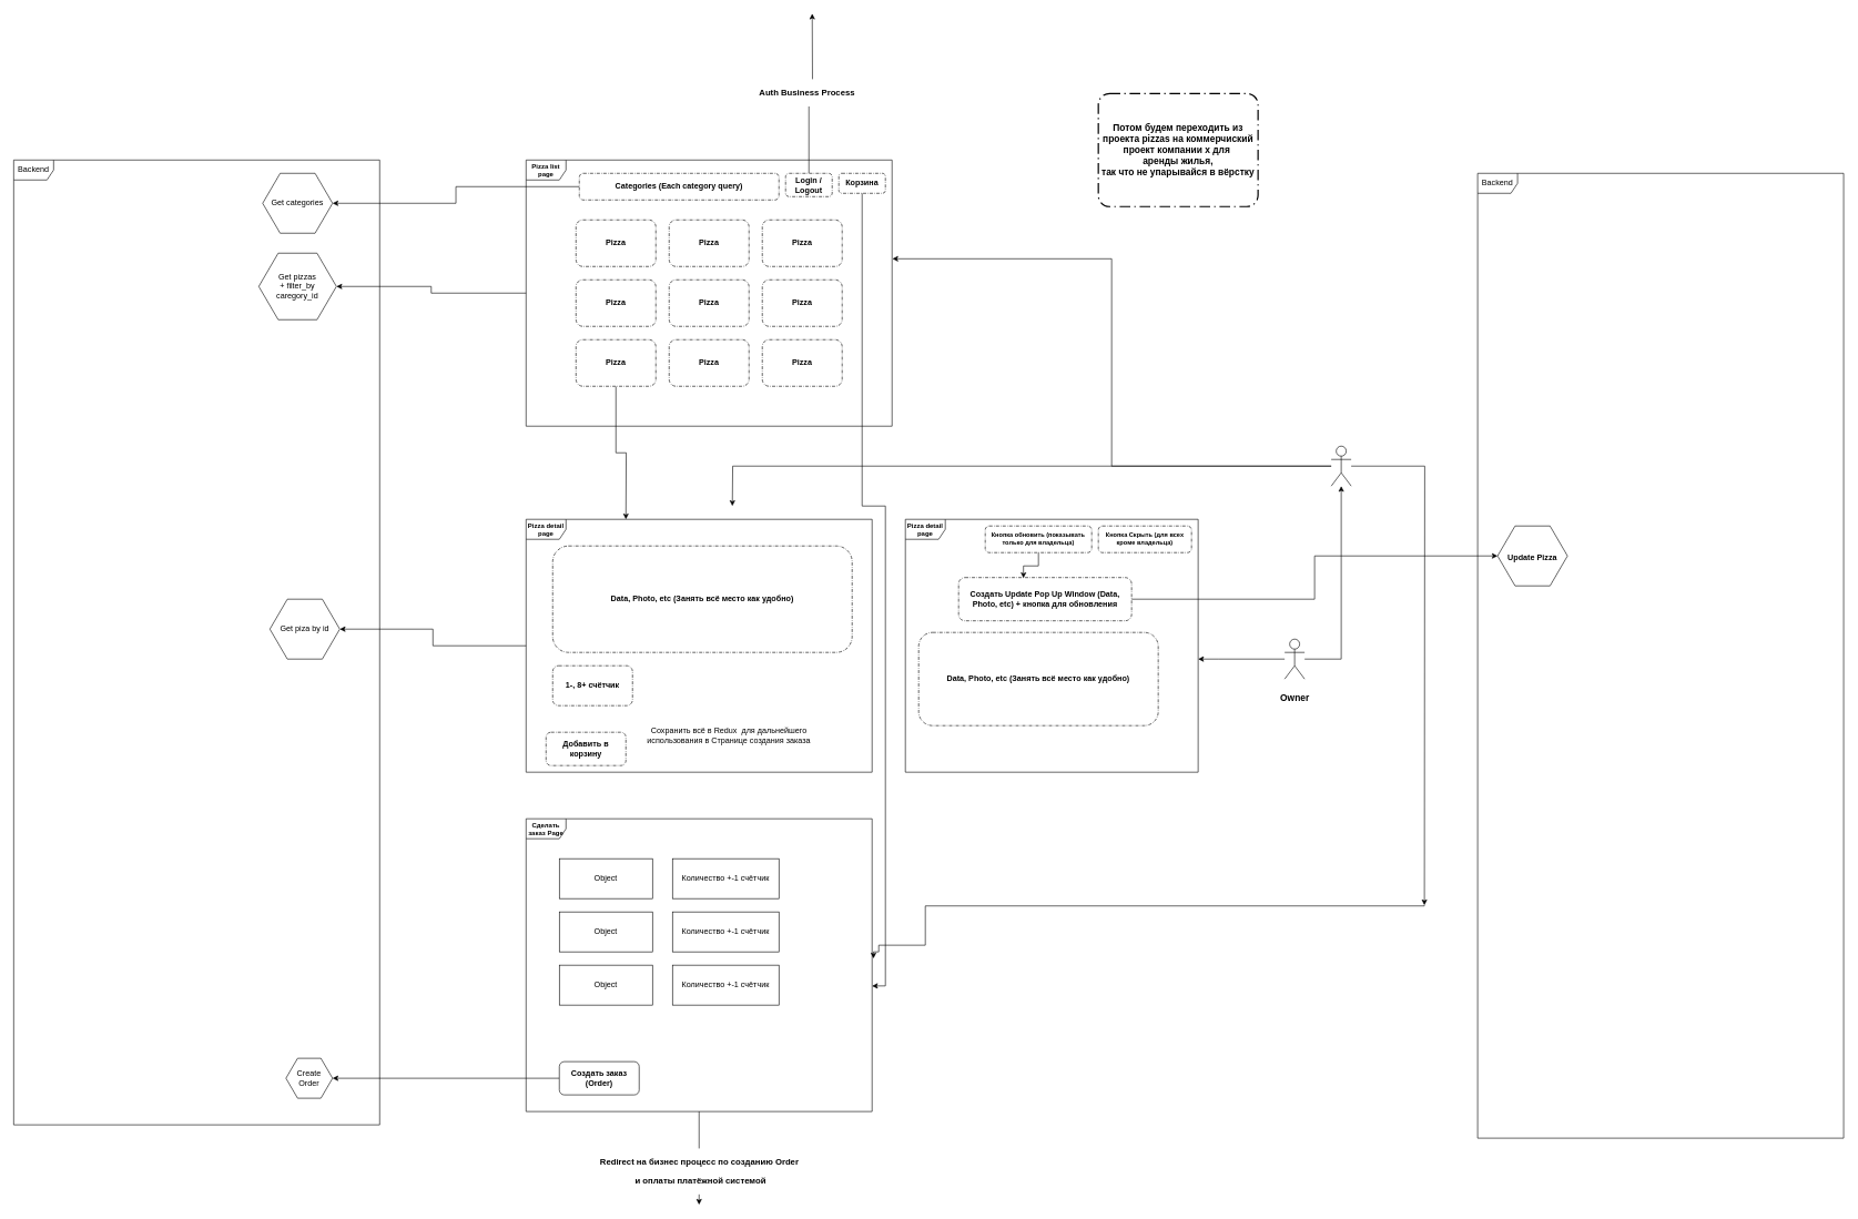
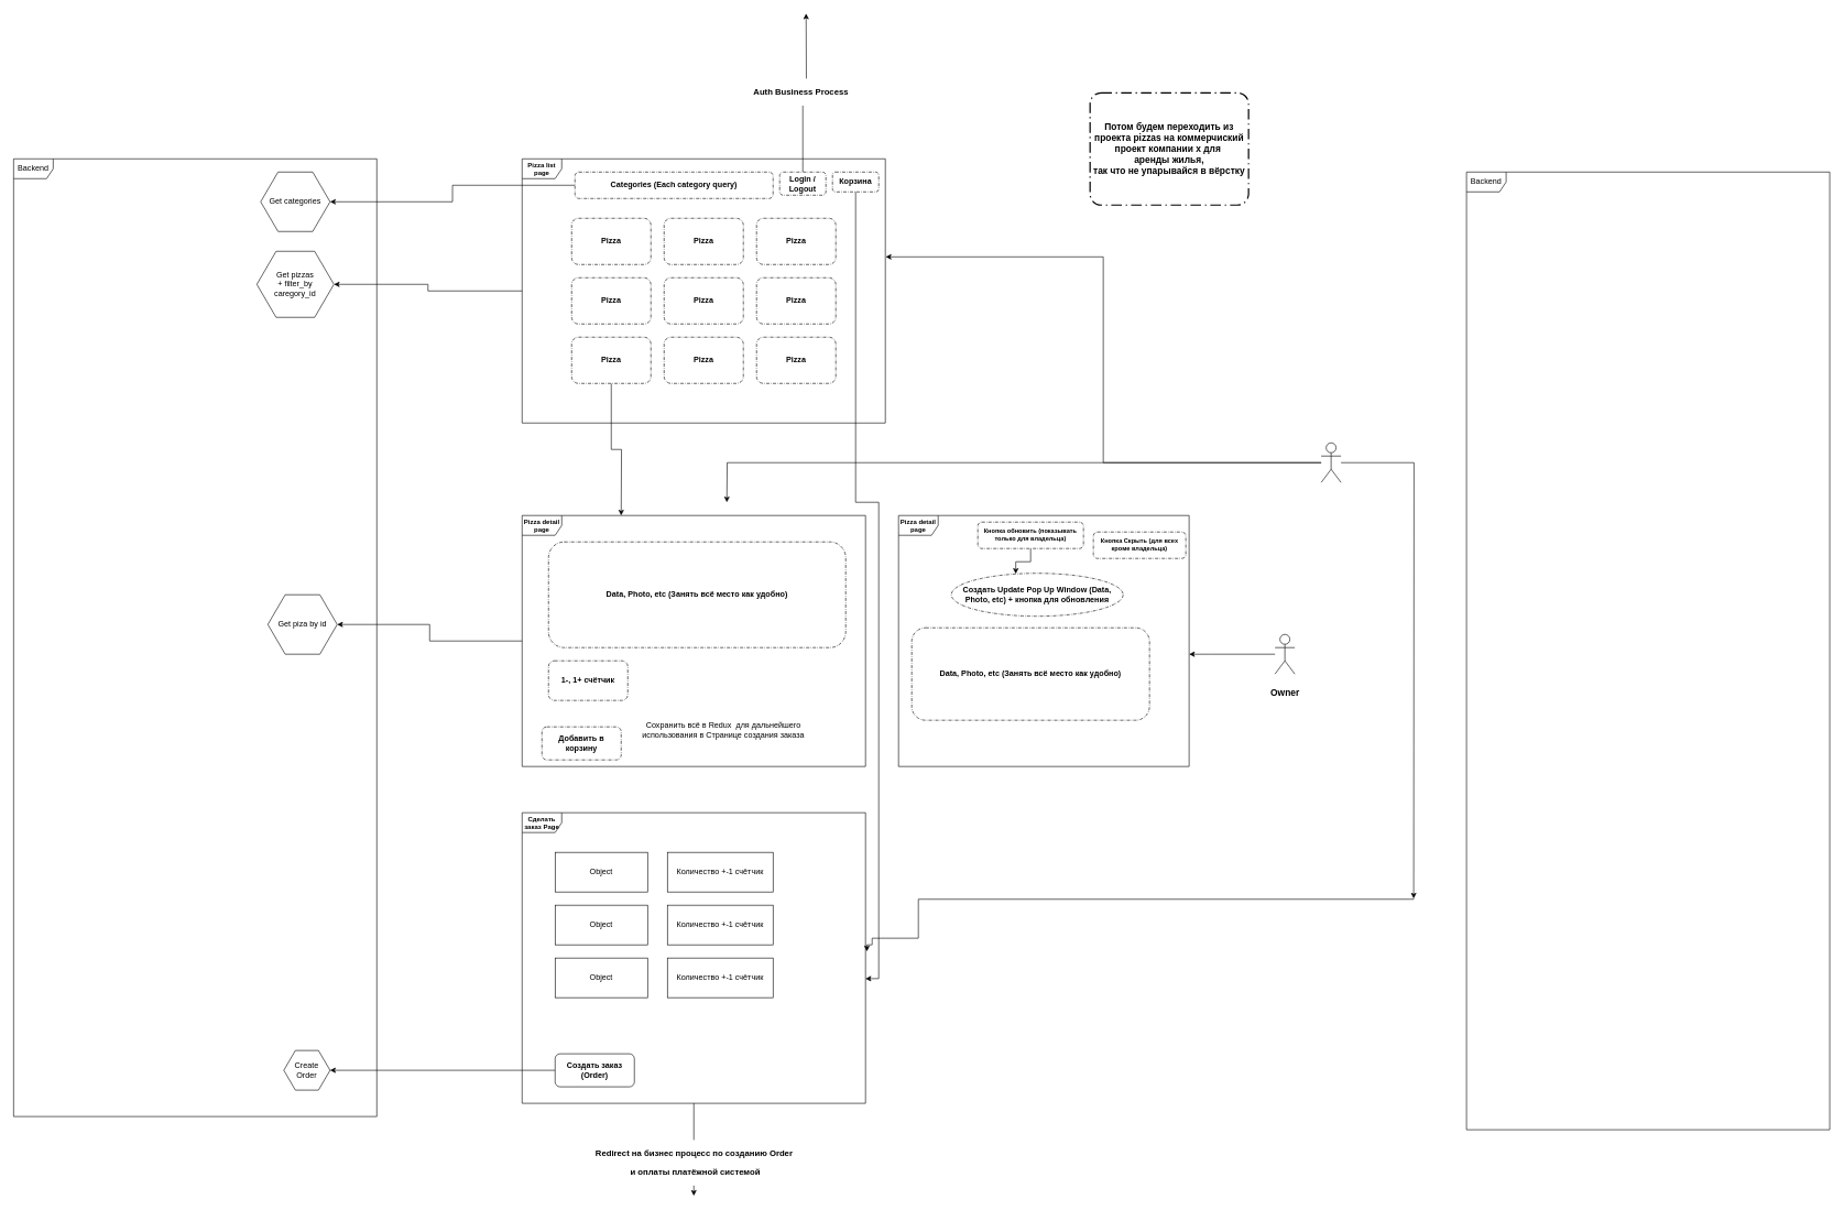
- <mxCell id="51" value="&lt;h3&gt;Кнопка Скрыть (для всех кроме владельца)&lt;/h3&gt;" style="points=[[0.25,0,0],[0.5,0,0],[0.75,0,0],[1,0.25,0],[1,0.5,0],[1,0.75,0],[0.75,1,0],[0.5,1,0],[0.25,1,0],[0,0.75,0],[0,0.5,0],[0,0.25,0]];rounded=1;dashed=1;dashPattern=5 2 1 2;labelPosition=center;verticalLabelPosition=middle;align=center;verticalAlign=middle;fontSize=8;html=1;whiteSpace=wrap;" vertex="1" parent="1"><mxGeometry x="1650" y="790" width="140" height="40" as="geometry" /></mxCell>
+ <mxCell id="51" value="&lt;h3&gt;Кнопка Скрыть (для всех кроме владельца)&lt;/h3&gt;" style="points=[[0.25,0,0],[0.5,0,0],[0.75,0,0],[1,0.25,0],[1,0.5,0],[1,0.75,0],[0.75,1,0],[0.5,1,0],[0.25,1,0],[0,0.75,0],[0,0.5,0],[0,0.25,0]];rounded=1;dashed=1;dashPattern=5 2 1 2;labelPosition=center;verticalLabelPosition=middle;align=center;verticalAlign=middle;fontSize=8;html=1;whiteSpace=wrap;" vertex="1" parent="1"><mxGeometry x="1655" y="805" width="140" height="40" as="geometry" /></mxCell>
- <mxCell id="48" style="edgeStyle=orthogonalEdgeStyle;rounded=0;orthogonalLoop=1;jettySize=auto;html=1;entryX=0;entryY=0.5;entryDx=0;entryDy=0;" edge="1" parent="1" source="49" target="54"><mxGeometry relative="1" as="geometry" /></mxCell>
- <mxCell id="54" value="&lt;h2&gt;&lt;span style=&quot;background-color: initial; font-size: 12px;&quot;&gt;Update Pizza&lt;/span&gt;&lt;/h2&gt;" style="shape=mxgraph.bpmn.conversation;perimeter=hexagonPerimeter2;whiteSpace=wrap;html=1;aspect=fixed;bpmnConversationType=conv;" vertex="1" parent="1"><mxGeometry x="2250" y="790" width="105" height="90" as="geometry" /></mxCell>
- <mxCell id="36" style="edgeStyle=orthogonalEdgeStyle;rounded=0;orthogonalLoop=1;jettySize=auto;html=1;" edge="1" parent="1" source="38" target="35"><mxGeometry relative="1" as="geometry" /></mxCell>
- <mxCell id="49" value="&lt;h2&gt;Создать Update Pop Up Window (Data, Photo, etc) + кнопка для обновления&lt;/h2&gt;" style="points=[[0.25,0,0],[0.5,0,0],[0.75,0,0],[1,0.25,0],[1,0.5,0],[1,0.75,0],[0.75,1,0],[0.5,1,0],[0.25,1,0],[0,0.75,0],[0,0.5,0],[0,0.25,0]];rounded=1;dashed=1;dashPattern=5 2 1 2;labelPosition=center;verticalLabelPosition=middle;align=center;verticalAlign=middle;fontSize=8;html=1;whiteSpace=wrap;" vertex="1" parent="1"><mxGeometry x="1440" y="867.5" width="260" height="65" as="geometry" /></mxCell>
+ <mxCell id="49" value="&lt;h2&gt;Создать Update Pop Up Window (Data, Photo, etc) + кнопка для обновления&lt;/h2&gt;" style="ellipse;points=[[0.25,0,0],[0.5,0,0],[0.75,0,0],[1,0.25,0],[1,0.5,0],[1,0.75,0],[0.75,1,0],[0.5,1,0],[0.25,1,0],[0,0.75,0],[0,0.5,0],[0,0.25,0]];dashed=1;dashPattern=5 2 1 2;labelPosition=center;verticalLabelPosition=middle;align=center;verticalAlign=middle;fontSize=8;html=1;whiteSpace=wrap;" vertex="1" parent="1"><mxGeometry x="1440" y="867.5" width="260" height="65" as="geometry" /></mxCell>
- <mxCell id="17" value="&lt;h2&gt;1-, 8+ счётчик&lt;/h2&gt;" style="points=[[0.25,0,0],[0.5,0,0],[0.75,0,0],[1,0.25,0],[1,0.5,0],[1,0.75,0],[0.75,1,0],[0.5,1,0],[0.25,1,0],[0,0.75,0],[0,0.5,0],[0,0.25,0]];rounded=1;dashed=1;dashPattern=5 2 1 2;labelPosition=center;verticalLabelPosition=middle;align=center;verticalAlign=middle;fontSize=8;html=1;whiteSpace=wrap;" vertex="1" parent="1"><mxGeometry x="830" y="1000" width="120" height="60" as="geometry" /></mxCell>
+ <mxCell id="17" value="&lt;h2&gt;1-, 1+ счётчик&lt;/h2&gt;" style="points=[[0.25,0,0],[0.5,0,0],[0.75,0,0],[1,0.25,0],[1,0.5,0],[1,0.75,0],[0.75,1,0],[0.5,1,0],[0.25,1,0],[0,0.75,0],[0,0.5,0],[0,0.25,0]];rounded=1;dashed=1;dashPattern=5 2 1 2;labelPosition=center;verticalLabelPosition=middle;align=center;verticalAlign=middle;fontSize=8;html=1;whiteSpace=wrap;" vertex="1" parent="1"><mxGeometry x="830" y="1000" width="120" height="60" as="geometry" /></mxCell>
